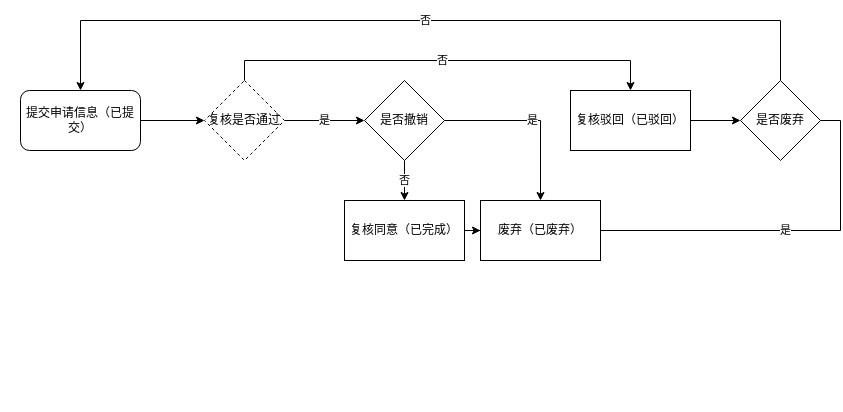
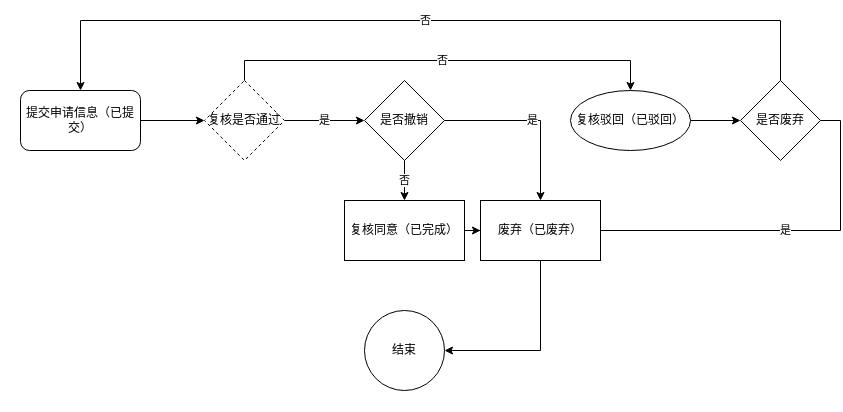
- <mxCell id="14" value="复核驳回（已驳回）" style="whiteSpace=wrap;html=1;" vertex="1" parent="1"><mxGeometry x="570" y="90" width="120" height="60" as="geometry" /></mxCell>
+ <mxCell id="14" value="复核驳回（已驳回）" style="ellipse;whiteSpace=wrap;html=1;" vertex="1" parent="1"><mxGeometry x="570" y="90" width="120" height="60" as="geometry" /></mxCell>
+ <mxCell id="18" style="edgeStyle=orthogonalEdgeStyle;rounded=0;orthogonalLoop=1;jettySize=auto;html=1;exitX=0.5;exitY=1;exitDx=0;exitDy=0;entryX=1;entryY=0.5;entryDx=0;entryDy=0;" edge="1" parent="1" source="19" target="12"><mxGeometry relative="1" as="geometry" /></mxCell>
+ <mxCell id="12" value="结束" style="ellipse;whiteSpace=wrap;html=1;aspect=fixed;" vertex="1" parent="1"><mxGeometry x="364" y="310" width="80" height="80" as="geometry" /></mxCell>
